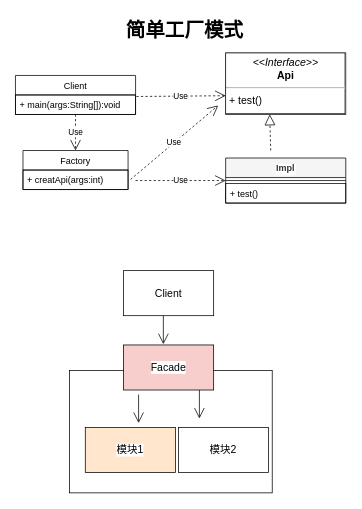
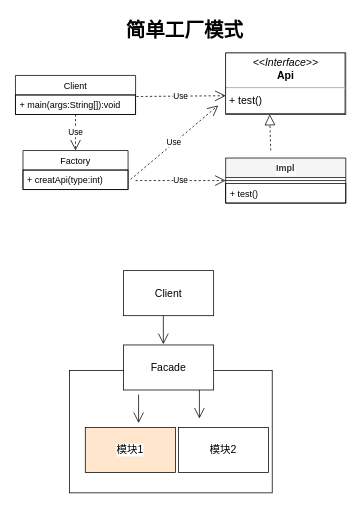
- <mxCell id="5" value="+ creatApi(args:int)" style="text;strokeColor=#000000;fillColor=none;align=left;verticalAlign=top;spacingLeft=4;spacingRight=4;overflow=hidden;rotatable=0;points=[[0,0.5],[1,0.5]];portConstraint=eastwest;fontColor=#000000;" vertex="1" parent="4"><mxGeometry y="26" width="140" height="26" as="geometry" /></mxCell>
+ <mxCell id="5" value="+ creatApi(type:int)" style="text;strokeColor=#000000;fillColor=none;align=left;verticalAlign=top;spacingLeft=4;spacingRight=4;overflow=hidden;rotatable=0;points=[[0,0.5],[1,0.5]];portConstraint=eastwest;fontColor=#000000;" vertex="1" parent="4"><mxGeometry y="26" width="140" height="26" as="geometry" /></mxCell>
- <mxCell id="18" value="Facade" style="rounded=0;whiteSpace=wrap;html=1;labelBackgroundColor=#FFFFFF;strokeColor=#000000;fontSize=14;fontColor=#000000;fillColor=#f8cecc;" vertex="1" parent="1"><mxGeometry x="164" y="459" width="120" height="60" as="geometry" /></mxCell>
+ <mxCell id="18" value="Facade" style="rounded=0;whiteSpace=wrap;html=1;labelBackgroundColor=#FFFFFF;strokeColor=#000000;fontSize=14;fontColor=#000000;fillColor=#FFFFFF;" vertex="1" parent="1"><mxGeometry x="164" y="459" width="120" height="60" as="geometry" /></mxCell>
